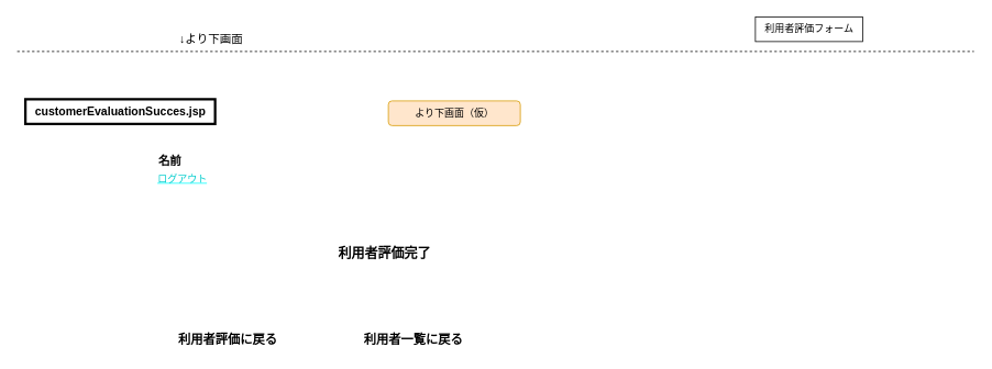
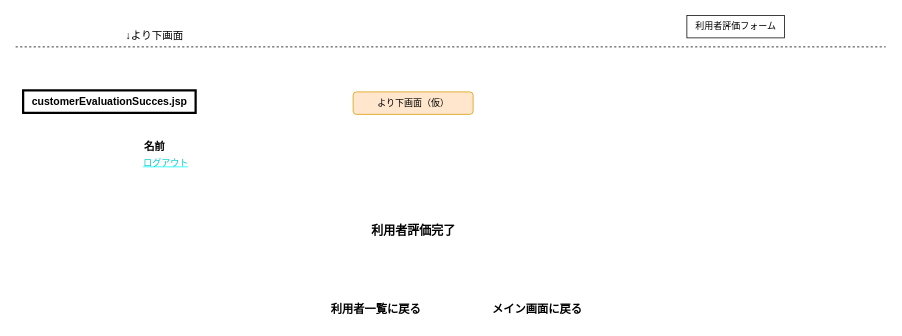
- <mxCell id="4" value="&lt;font style=&quot;font-size: 14px;&quot;&gt;↓より下画面&lt;/font&gt;" style="text;html=1;align=center;verticalAlign=middle;resizable=0;points=[];autosize=1;strokeColor=none;fillColor=none;" parent="1" vertex="1"><mxGeometry x="205" y="32" width="100" height="30" as="geometry" /></mxCell>
+ <mxCell id="4" value="&lt;font style=&quot;font-size: 14px;&quot;&gt;↓より下画面&lt;/font&gt;" style="text;html=1;align=center;verticalAlign=middle;resizable=0;points=[];autosize=1;strokeColor=none;fillColor=none;" parent="1" vertex="1"><mxGeometry x="155" y="32" width="100" height="30" as="geometry" /></mxCell>
- <mxCell id="9" value="&lt;b&gt;&lt;font style=&quot;font-size: 16px;&quot;&gt;利用者評価完了&lt;/font&gt;&lt;/b&gt;" style="text;html=1;align=center;verticalAlign=middle;resizable=0;points=[];autosize=1;strokeColor=none;fillColor=none;" parent="1" vertex="1"><mxGeometry x="395" y="292" width="140" height="30" as="geometry" /></mxCell>
+ <mxCell id="9" value="&lt;b&gt;&lt;font style=&quot;font-size: 16px;&quot;&gt;利用者評価完了&lt;/font&gt;&lt;/b&gt;" style="text;html=1;align=center;verticalAlign=middle;resizable=0;points=[];autosize=1;strokeColor=none;fillColor=none;" parent="1" vertex="1"><mxGeometry x="480" y="292" width="140" height="30" as="geometry" /></mxCell>
- <mxCell id="12" value="&lt;font style=&quot;font-size: 15px;&quot;&gt;&lt;b&gt;利用者評価に戻る&lt;/b&gt;&lt;/font&gt;" style="text;html=1;align=center;verticalAlign=middle;resizable=0;points=[];autosize=1;strokeColor=none;fillColor=none;" parent="1" vertex="1"><mxGeometry x="205" y="396" width="140" height="30" as="geometry" /></mxCell>
+ <mxCell id="11" value="&lt;span style=&quot;font-size: 15px;&quot;&gt;&lt;b&gt;メイン画面に戻る&lt;/b&gt;&lt;/span&gt;" style="text;html=1;align=center;verticalAlign=middle;resizable=0;points=[];autosize=1;strokeColor=none;fillColor=none;" parent="1" vertex="1"><mxGeometry x="645" y="396" width="140" height="30" as="geometry" /></mxCell>
